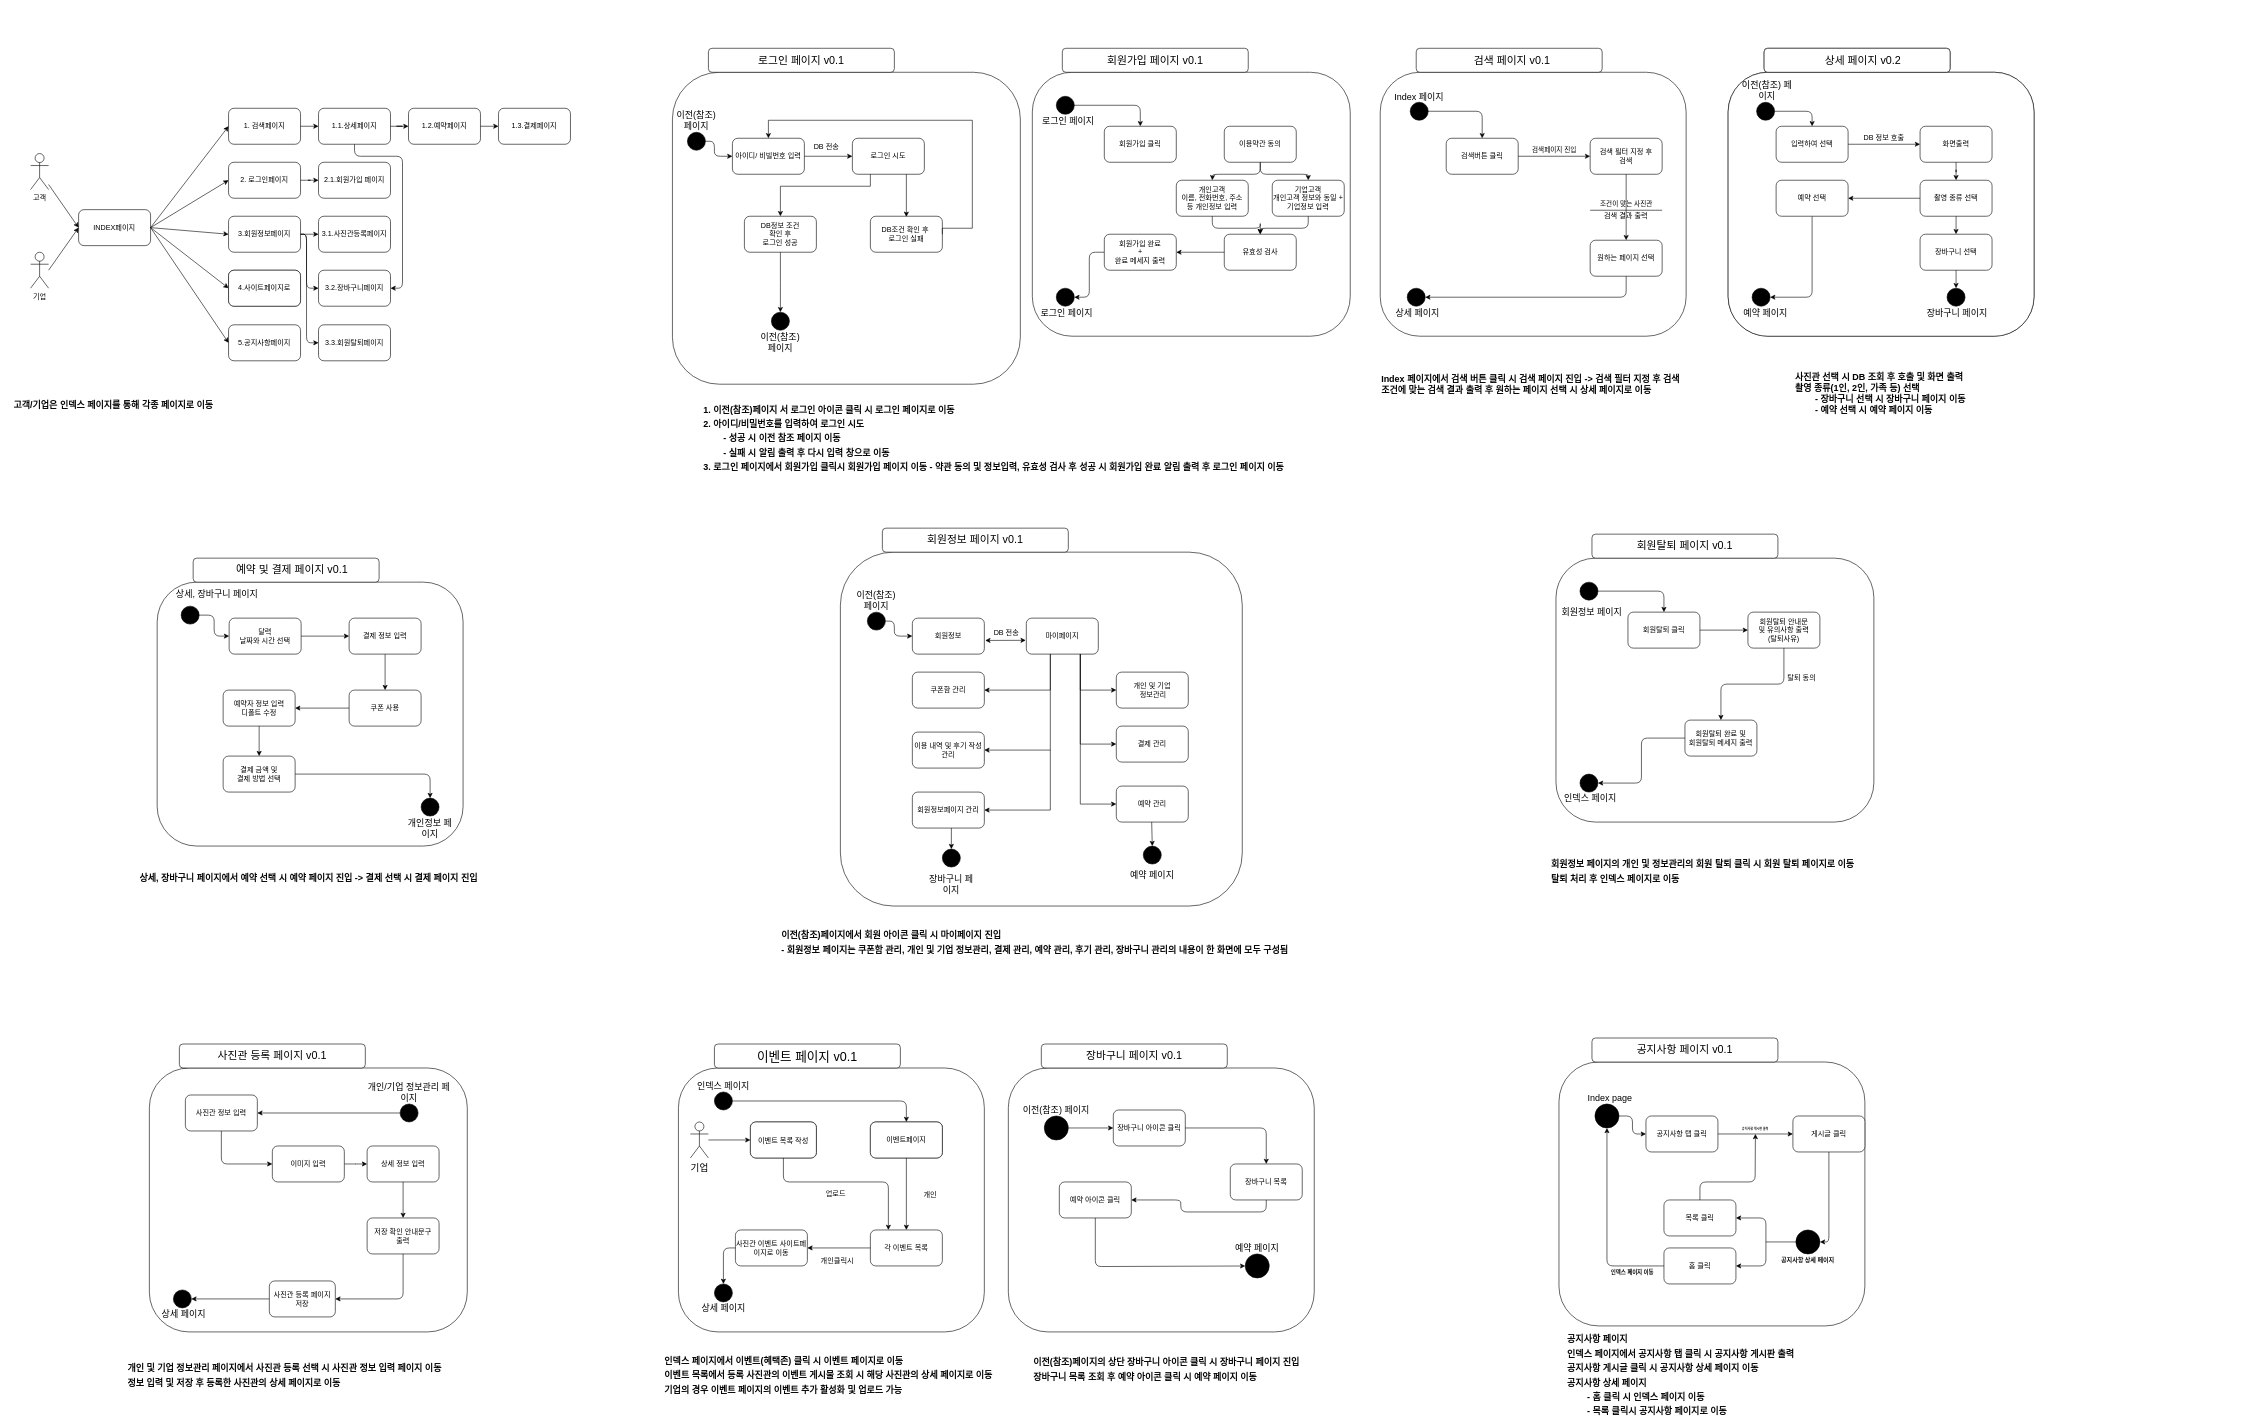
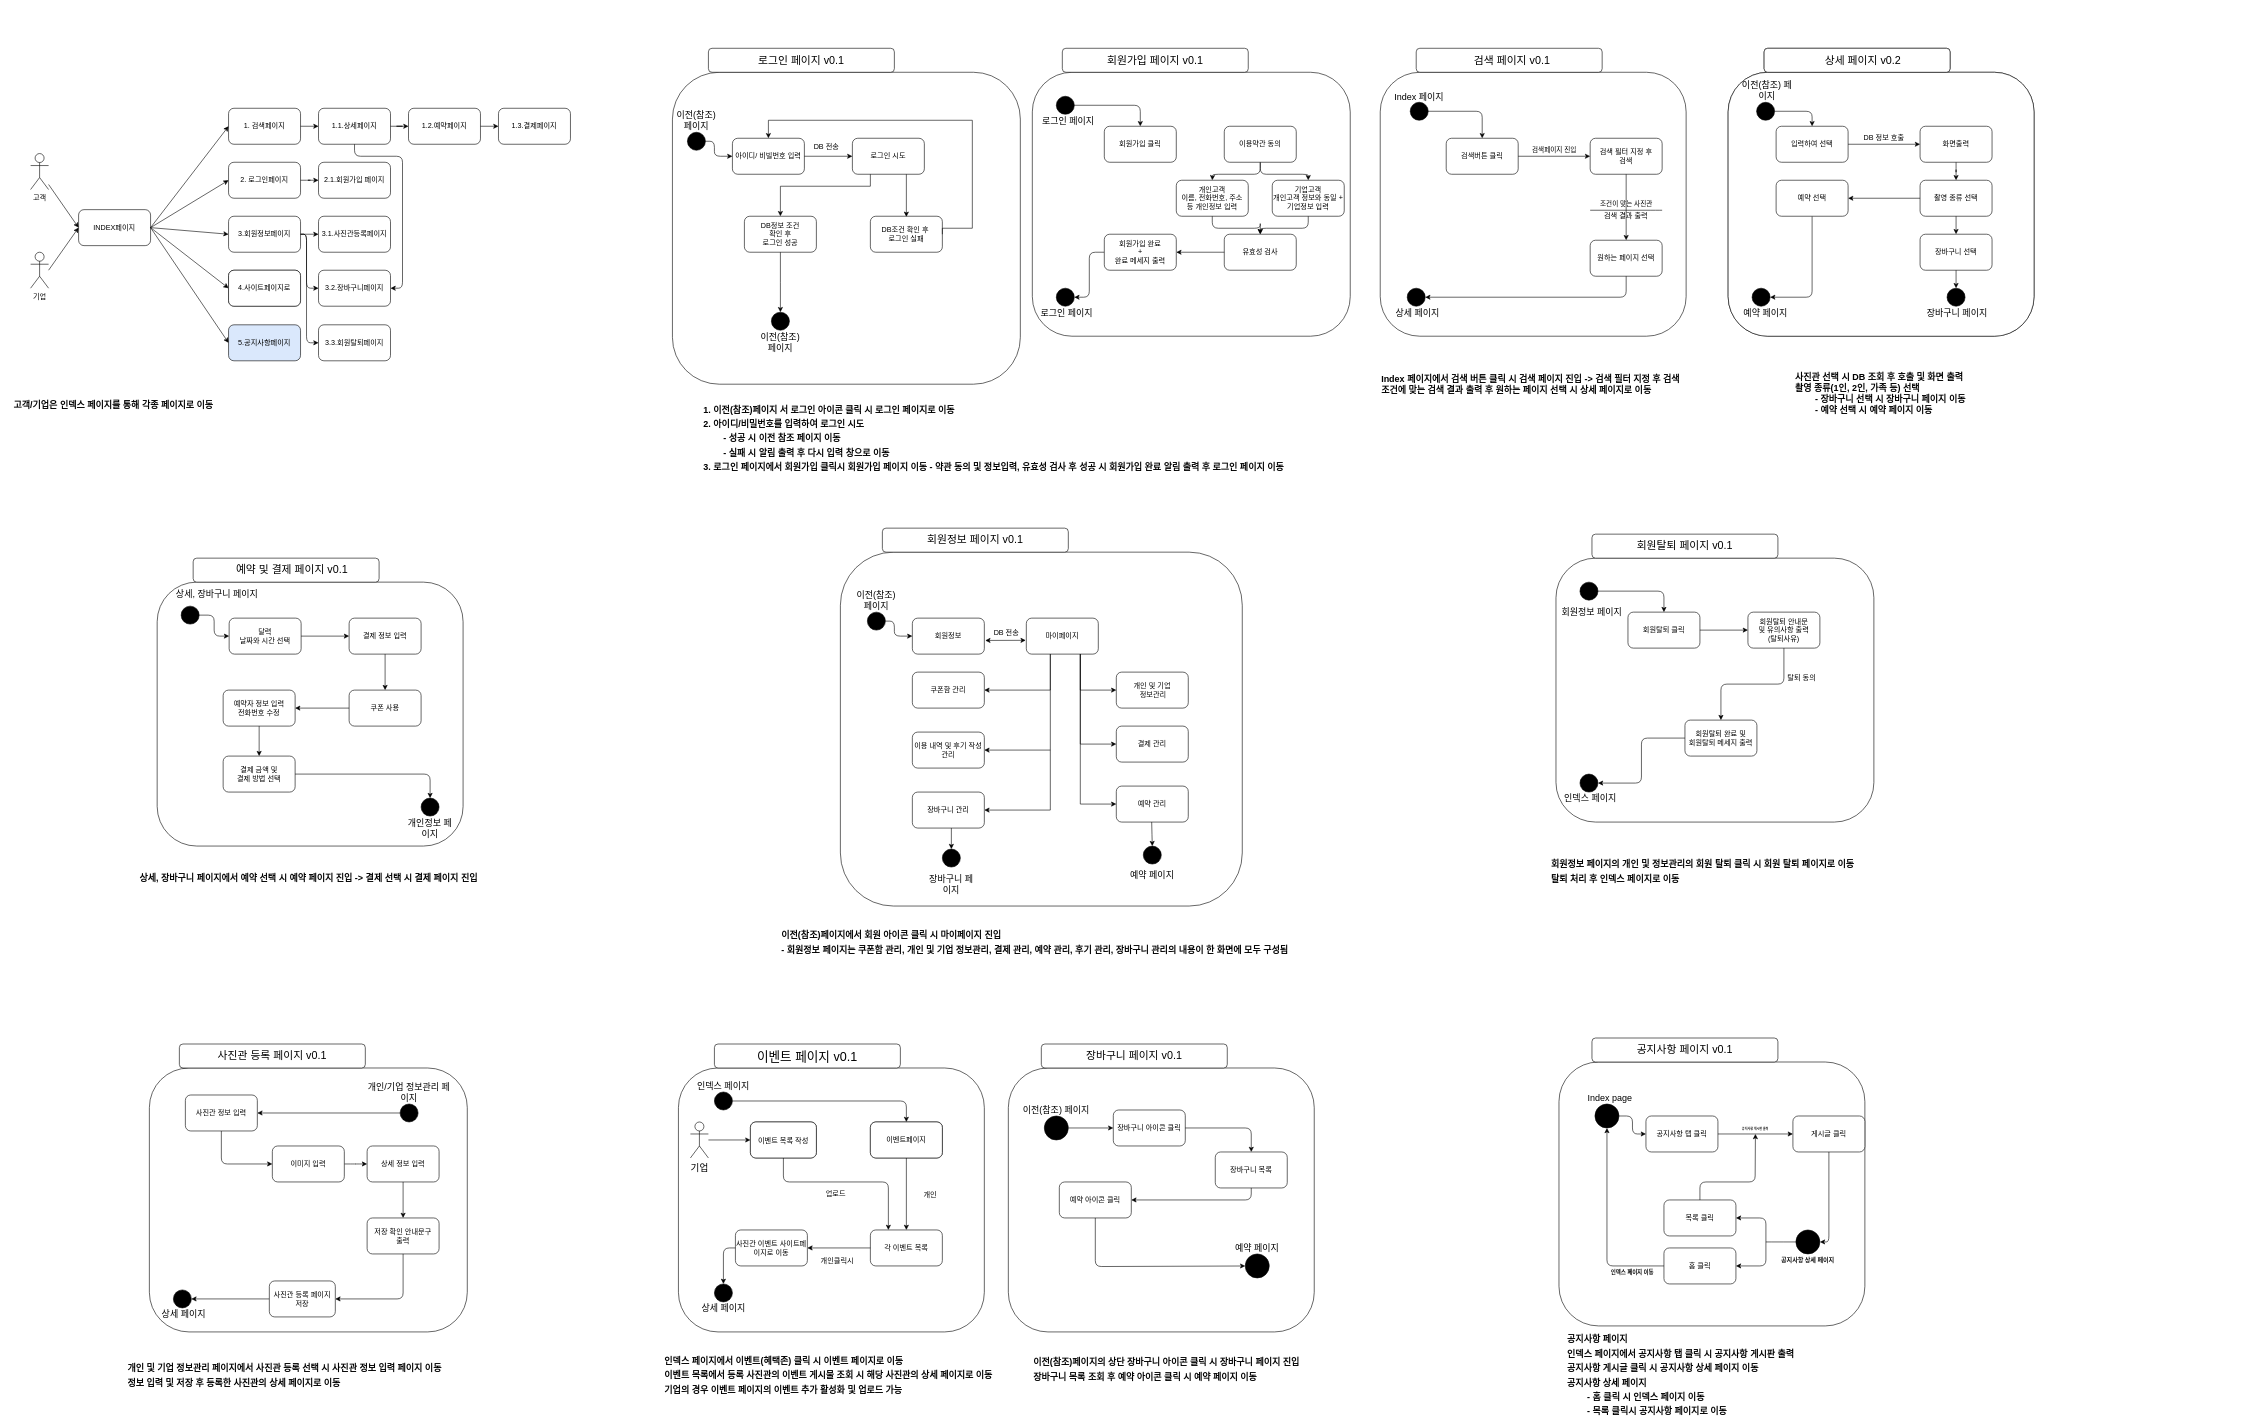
- <mxCell id="169" value="5.공지사항페이지" style="rounded=1;whiteSpace=wrap;html=1;" parent="166" vertex="1"><mxGeometry x="330" y="361" width="120" height="60" as="geometry" /></mxCell>
+ <mxCell id="169" value="5.공지사항페이지" style="rounded=1;whiteSpace=wrap;html=1;fillColor=#dae8fc;" parent="166" vertex="1"><mxGeometry x="330" y="361" width="120" height="60" as="geometry" /></mxCell>
- <mxCell id="79" value="예약자 정보 입력&lt;br&gt;디폴트 수정" style="whiteSpace=wrap;html=1;rounded=1;" parent="69" vertex="1"><mxGeometry x="110" y="220" width="120" height="60" as="geometry" /></mxCell>
+ <mxCell id="79" value="예약자 정보 입력&lt;br&gt;전화번호 수정" style="whiteSpace=wrap;html=1;rounded=1;" parent="69" vertex="1"><mxGeometry x="110" y="220" width="120" height="60" as="geometry" /></mxCell>
- <mxCell id="42" value="회원정보페이지 관리" style="whiteSpace=wrap;html=1;rounded=1;" parent="18" vertex="1"><mxGeometry x="120" y="440" width="120" height="60" as="geometry" /></mxCell>
+ <mxCell id="42" value="장바구니 관리" style="whiteSpace=wrap;html=1;rounded=1;" parent="18" vertex="1"><mxGeometry x="120" y="440" width="120" height="60" as="geometry" /></mxCell>
- <mxCell id="259" value="장바구니 목록" style="whiteSpace=wrap;html=1;rounded=1;" parent="1" vertex="1"><mxGeometry x="2050" y="1940" width="120" height="60" as="geometry" /></mxCell>
+ <mxCell id="259" value="장바구니 목록" style="whiteSpace=wrap;html=1;rounded=1;" parent="1" vertex="1"><mxGeometry x="2025" y="1920" width="120" height="60" as="geometry" /></mxCell>
